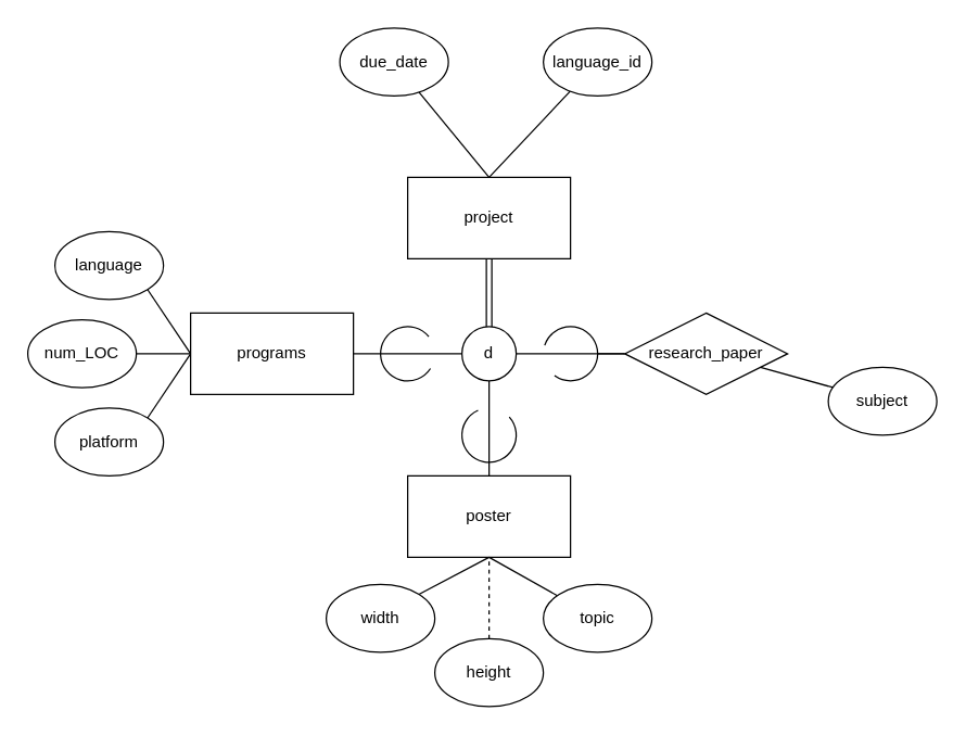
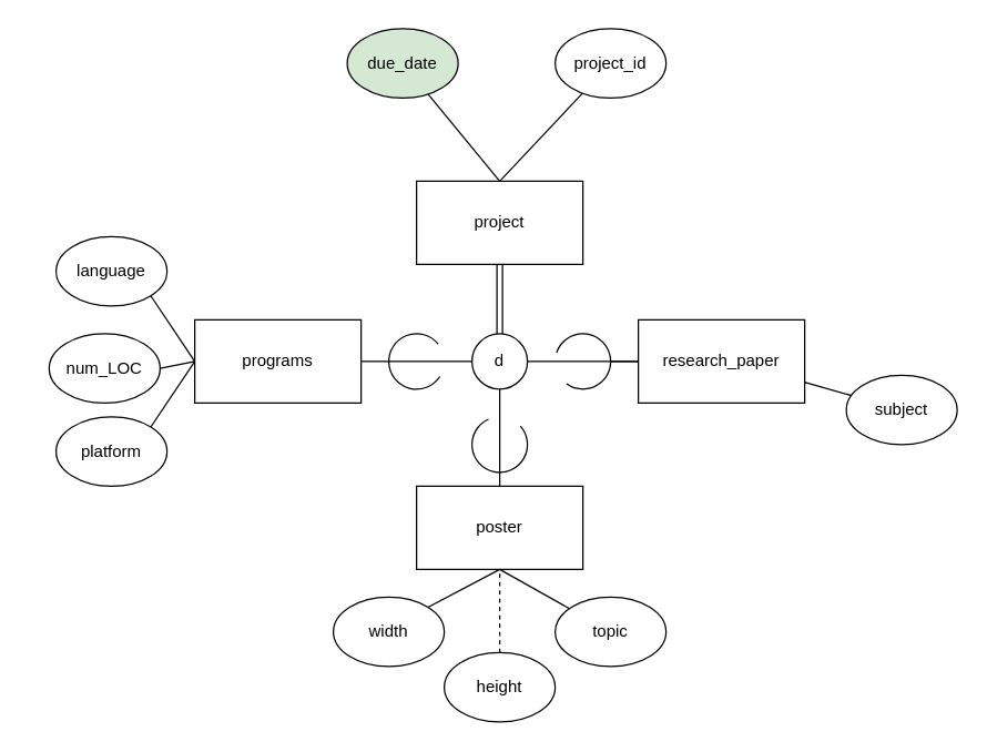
- <mxCell id="5" value="due_date" style="ellipse;whiteSpace=wrap;html=1;" parent="1" vertex="1"><mxGeometry x="250" y="20" width="80" height="50" as="geometry" /></mxCell>
+ <mxCell id="5" value="due_date" style="ellipse;whiteSpace=wrap;html=1;fillColor=#d5e8d4;" parent="1" vertex="1"><mxGeometry x="250" y="20" width="80" height="50" as="geometry" /></mxCell>
- <mxCell id="7" value="language_id" style="ellipse;whiteSpace=wrap;html=1;" parent="1" vertex="1"><mxGeometry x="400" y="20" width="80" height="50" as="geometry" /></mxCell>
+ <mxCell id="7" value="project_id" style="ellipse;whiteSpace=wrap;html=1;" parent="1" vertex="1"><mxGeometry x="400" y="20" width="80" height="50" as="geometry" /></mxCell>
- <mxCell id="26" value="num_LOC" style="ellipse;whiteSpace=wrap;html=1;" parent="1" vertex="1"><mxGeometry x="20" y="235" width="80" height="50" as="geometry" /></mxCell>
+ <mxCell id="26" value="num_LOC" style="ellipse;whiteSpace=wrap;html=1;" parent="1" vertex="1"><mxGeometry x="35" y="240" width="80" height="50" as="geometry" /></mxCell>
- <mxCell id="12" value="research_paper" style="rhombus;whiteSpace=wrap;html=1;" parent="1" vertex="1"><mxGeometry x="460" y="230" width="120" height="60" as="geometry" /></mxCell>
+ <mxCell id="12" value="research_paper" style="rounded=0;whiteSpace=wrap;html=1;" parent="1" vertex="1"><mxGeometry x="460" y="230" width="120" height="60" as="geometry" /></mxCell>
